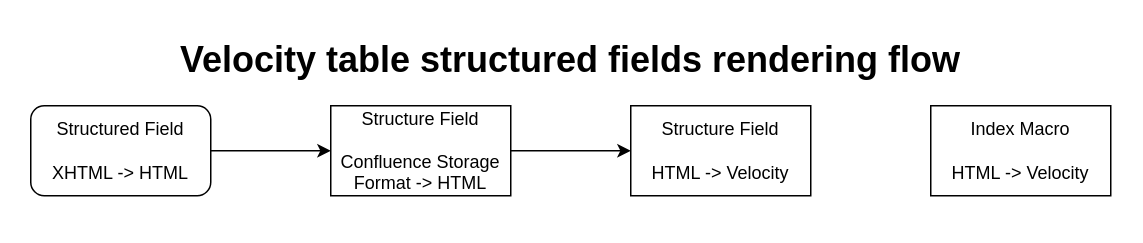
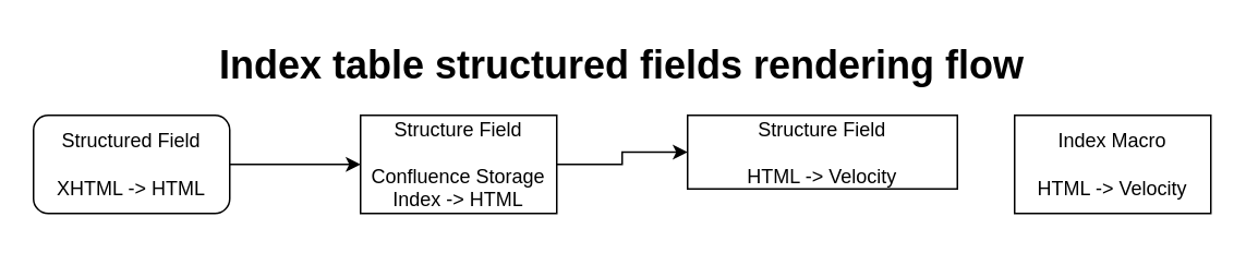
- <mxCell id="8" value="&lt;h1&gt;Velocity table structured fields rendering flow&lt;/h1&gt;" style="text;html=1;strokeColor=none;fillColor=none;spacing=5;spacingTop=-20;whiteSpace=wrap;overflow=hidden;rounded=0;align=center;" vertex="1" parent="1"><mxGeometry x="20" y="20" width="720" height="120" as="geometry" /></mxCell>
+ <mxCell id="8" value="&lt;h1&gt;Index table structured fields rendering flow&lt;/h1&gt;" style="text;html=1;strokeColor=none;fillColor=none;spacing=5;spacingTop=-20;whiteSpace=wrap;overflow=hidden;rounded=0;align=center;" vertex="1" parent="1"><mxGeometry x="20" y="20" width="720" height="120" as="geometry" /></mxCell>
- <mxCell id="5" value="Structure Field&lt;br&gt;&lt;br&gt;Confluence Storage Format -&amp;gt; HTML" style="rounded=0;whiteSpace=wrap;html=1;" vertex="1" parent="1"><mxGeometry x="220" y="70" width="120" height="60" as="geometry" /></mxCell>
+ <mxCell id="5" value="Structure Field&lt;br&gt;&lt;br&gt;Confluence Storage Index -&amp;gt; HTML" style="rounded=0;whiteSpace=wrap;html=1;" vertex="1" parent="1"><mxGeometry x="220" y="70" width="120" height="60" as="geometry" /></mxCell>
- <mxCell id="6" value="Structure Field&lt;br&gt;&lt;br&gt;HTML -&amp;gt; Velocity" style="rounded=0;whiteSpace=wrap;html=1;" vertex="1" parent="1"><mxGeometry x="420" y="70" width="120" height="60" as="geometry" /></mxCell>
+ <mxCell id="6" value="Structure Field&lt;br&gt;&lt;br&gt;HTML -&amp;gt; Velocity" style="rounded=0;whiteSpace=wrap;html=1;" vertex="1" parent="1"><mxGeometry x="420" y="70" width="165" height="45" as="geometry" /></mxCell>
